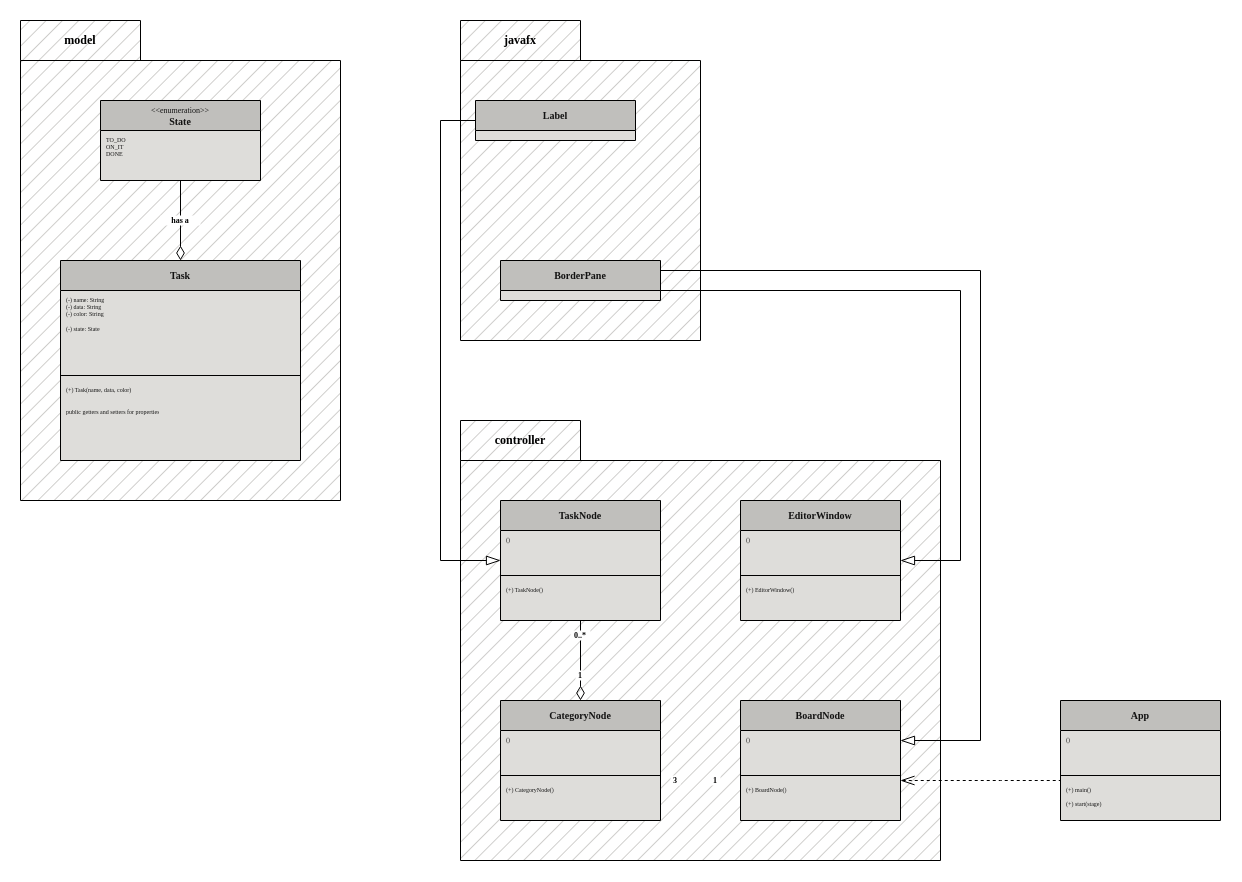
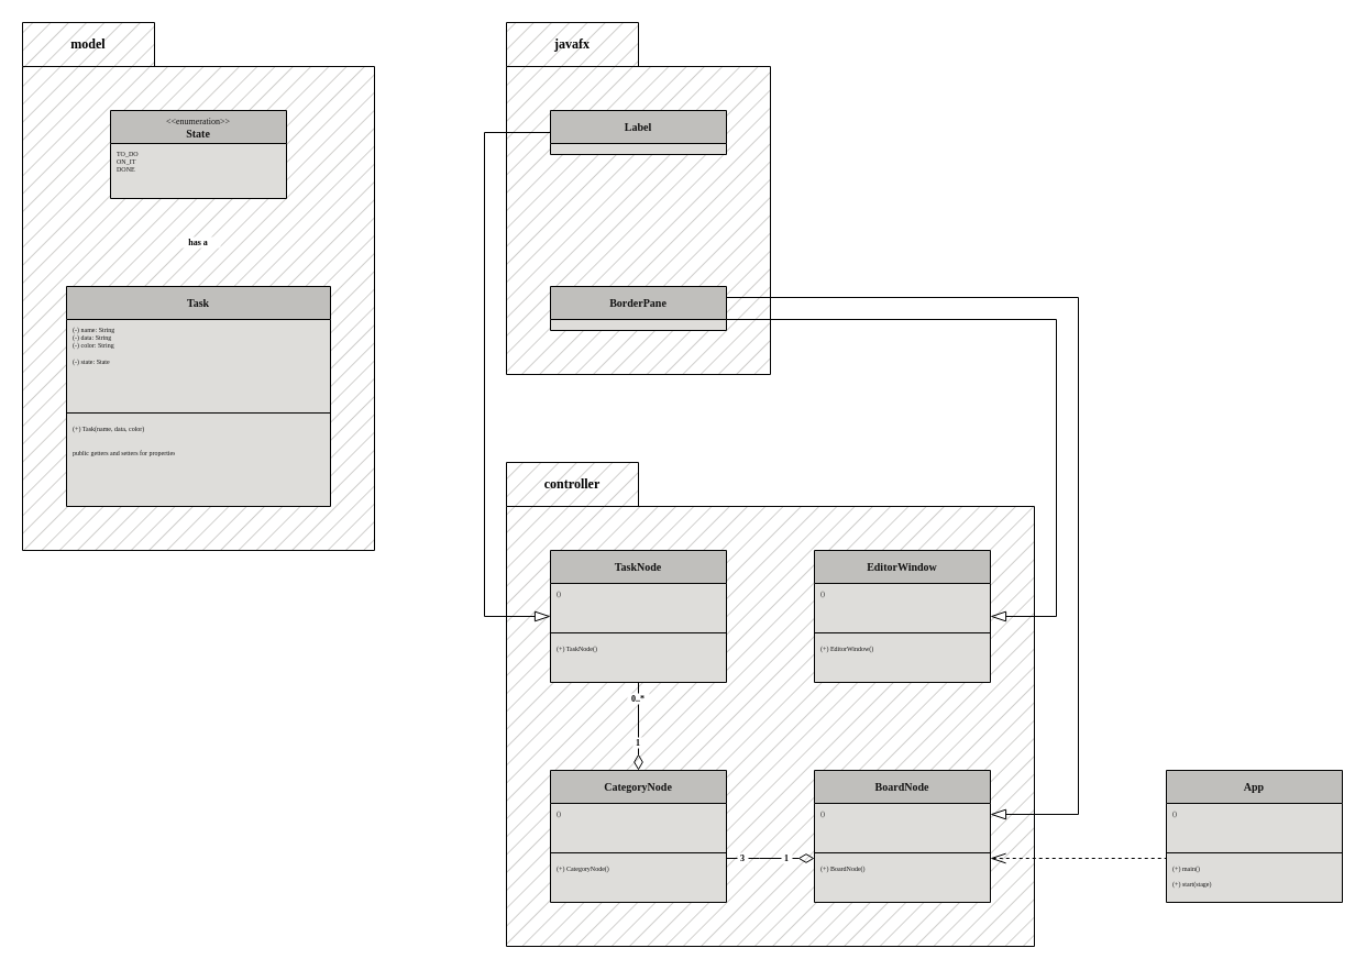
- <mxCell id="39" value="Label" style="swimlane;fontStyle=1;align=center;verticalAlign=middle;childLayout=stackLayout;horizontal=1;startSize=30;horizontalStack=0;resizeParent=1;resizeParentMax=0;resizeLast=0;collapsible=1;marginBottom=0;whiteSpace=wrap;html=1;fontFamily=Source Sans Pro;labelBackgroundColor=none;textOpacity=90;swimlaneFillColor=#deddda;fillColor=#c0bfbc;fontSize=10;rounded=0;" vertex="1" parent="1"><mxGeometry x="475" y="100" width="160" height="40" as="geometry"><mxRectangle x="80" y="240" width="160" height="30" as="alternateBounds" /></mxGeometry></mxCell>
+ <mxCell id="39" value="Label" style="swimlane;fontStyle=1;align=center;verticalAlign=middle;childLayout=stackLayout;horizontal=1;startSize=30;horizontalStack=0;resizeParent=1;resizeParentMax=0;resizeLast=0;collapsible=1;marginBottom=0;whiteSpace=wrap;html=1;fontFamily=Source Sans Pro;labelBackgroundColor=none;textOpacity=90;swimlaneFillColor=#deddda;fillColor=#c0bfbc;fontSize=10;rounded=0;" vertex="1" parent="1"><mxGeometry x="500" y="100" width="160" height="40" as="geometry"><mxRectangle x="80" y="240" width="160" height="30" as="alternateBounds" /></mxGeometry></mxCell>
- <mxCell id="13" value="" style="endArrow=diamondThin;html=1;endSize=12;startArrow=none;startSize=12;startFill=0;edgeStyle=orthogonalEdgeStyle;align=center;verticalAlign=middle;rounded=0;endFill=0;fontFamily=Source Code Pro;fontSize=8;labelBackgroundColor=none;fontStyle=1;" parent="1" source="11" target="7" edge="1"><mxGeometry x="0.917" y="10" relative="1" as="geometry"><mxPoint x="-90" y="410" as="sourcePoint" /><mxPoint x="-90" y="30" as="targetPoint" /><mxPoint as="offset" /><Array as="points" /></mxGeometry></mxCell>
+ <mxCell id="30" value="" style="endArrow=none;html=1;endSize=12;startArrow=diamondThin;startSize=12;startFill=0;edgeStyle=orthogonalEdgeStyle;align=center;verticalAlign=middle;rounded=0;endFill=0;fontFamily=Source Code Pro;fontSize=8;labelBackgroundColor=none;fontStyle=1;" parent="1" source="26" target="19" edge="1"><mxGeometry x="0.917" y="10" relative="1" as="geometry"><mxPoint x="770" y="600" as="sourcePoint" /><mxPoint x="650" y="600" as="targetPoint" /><mxPoint as="offset" /><Array as="points"><mxPoint x="690" y="780" /><mxPoint x="690" y="780" /></Array></mxGeometry></mxCell>
